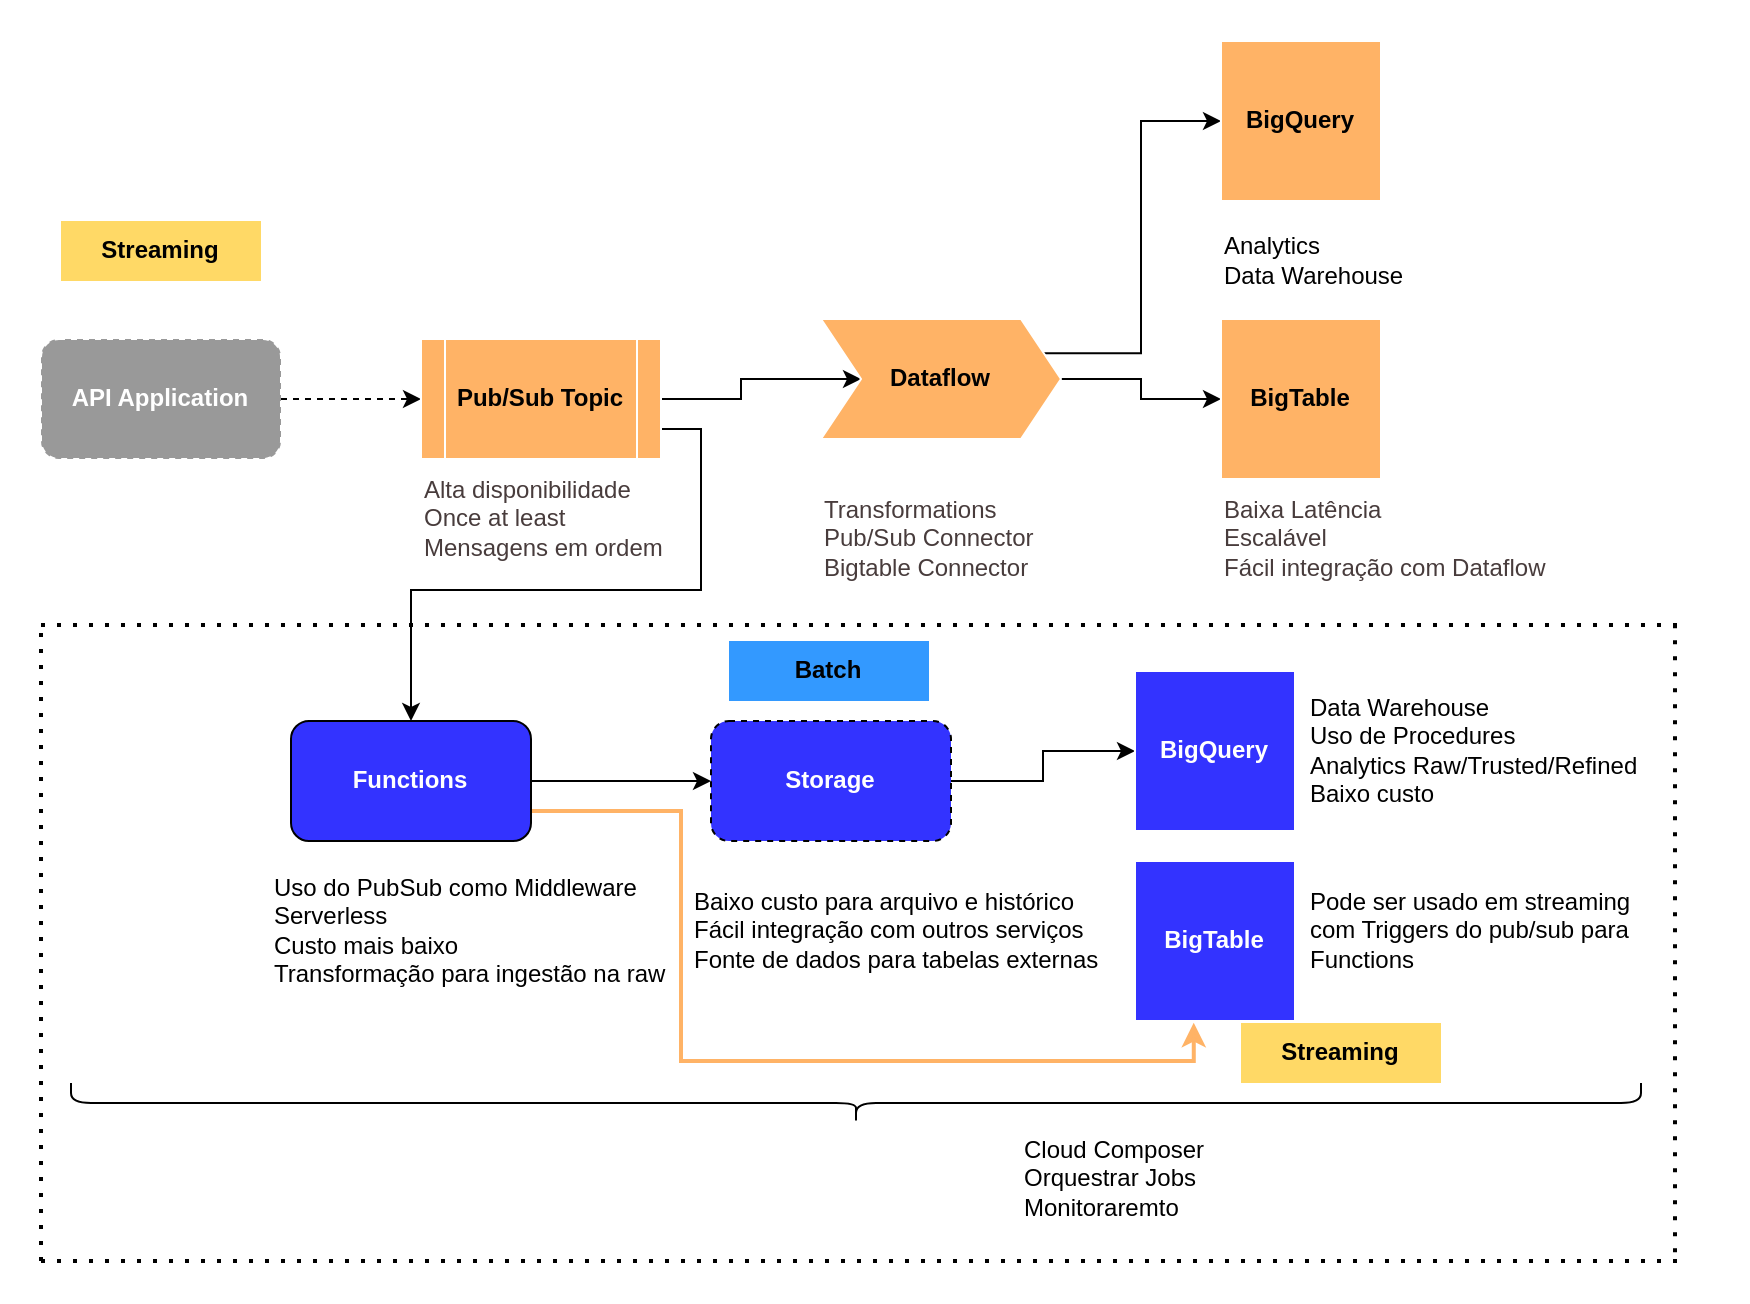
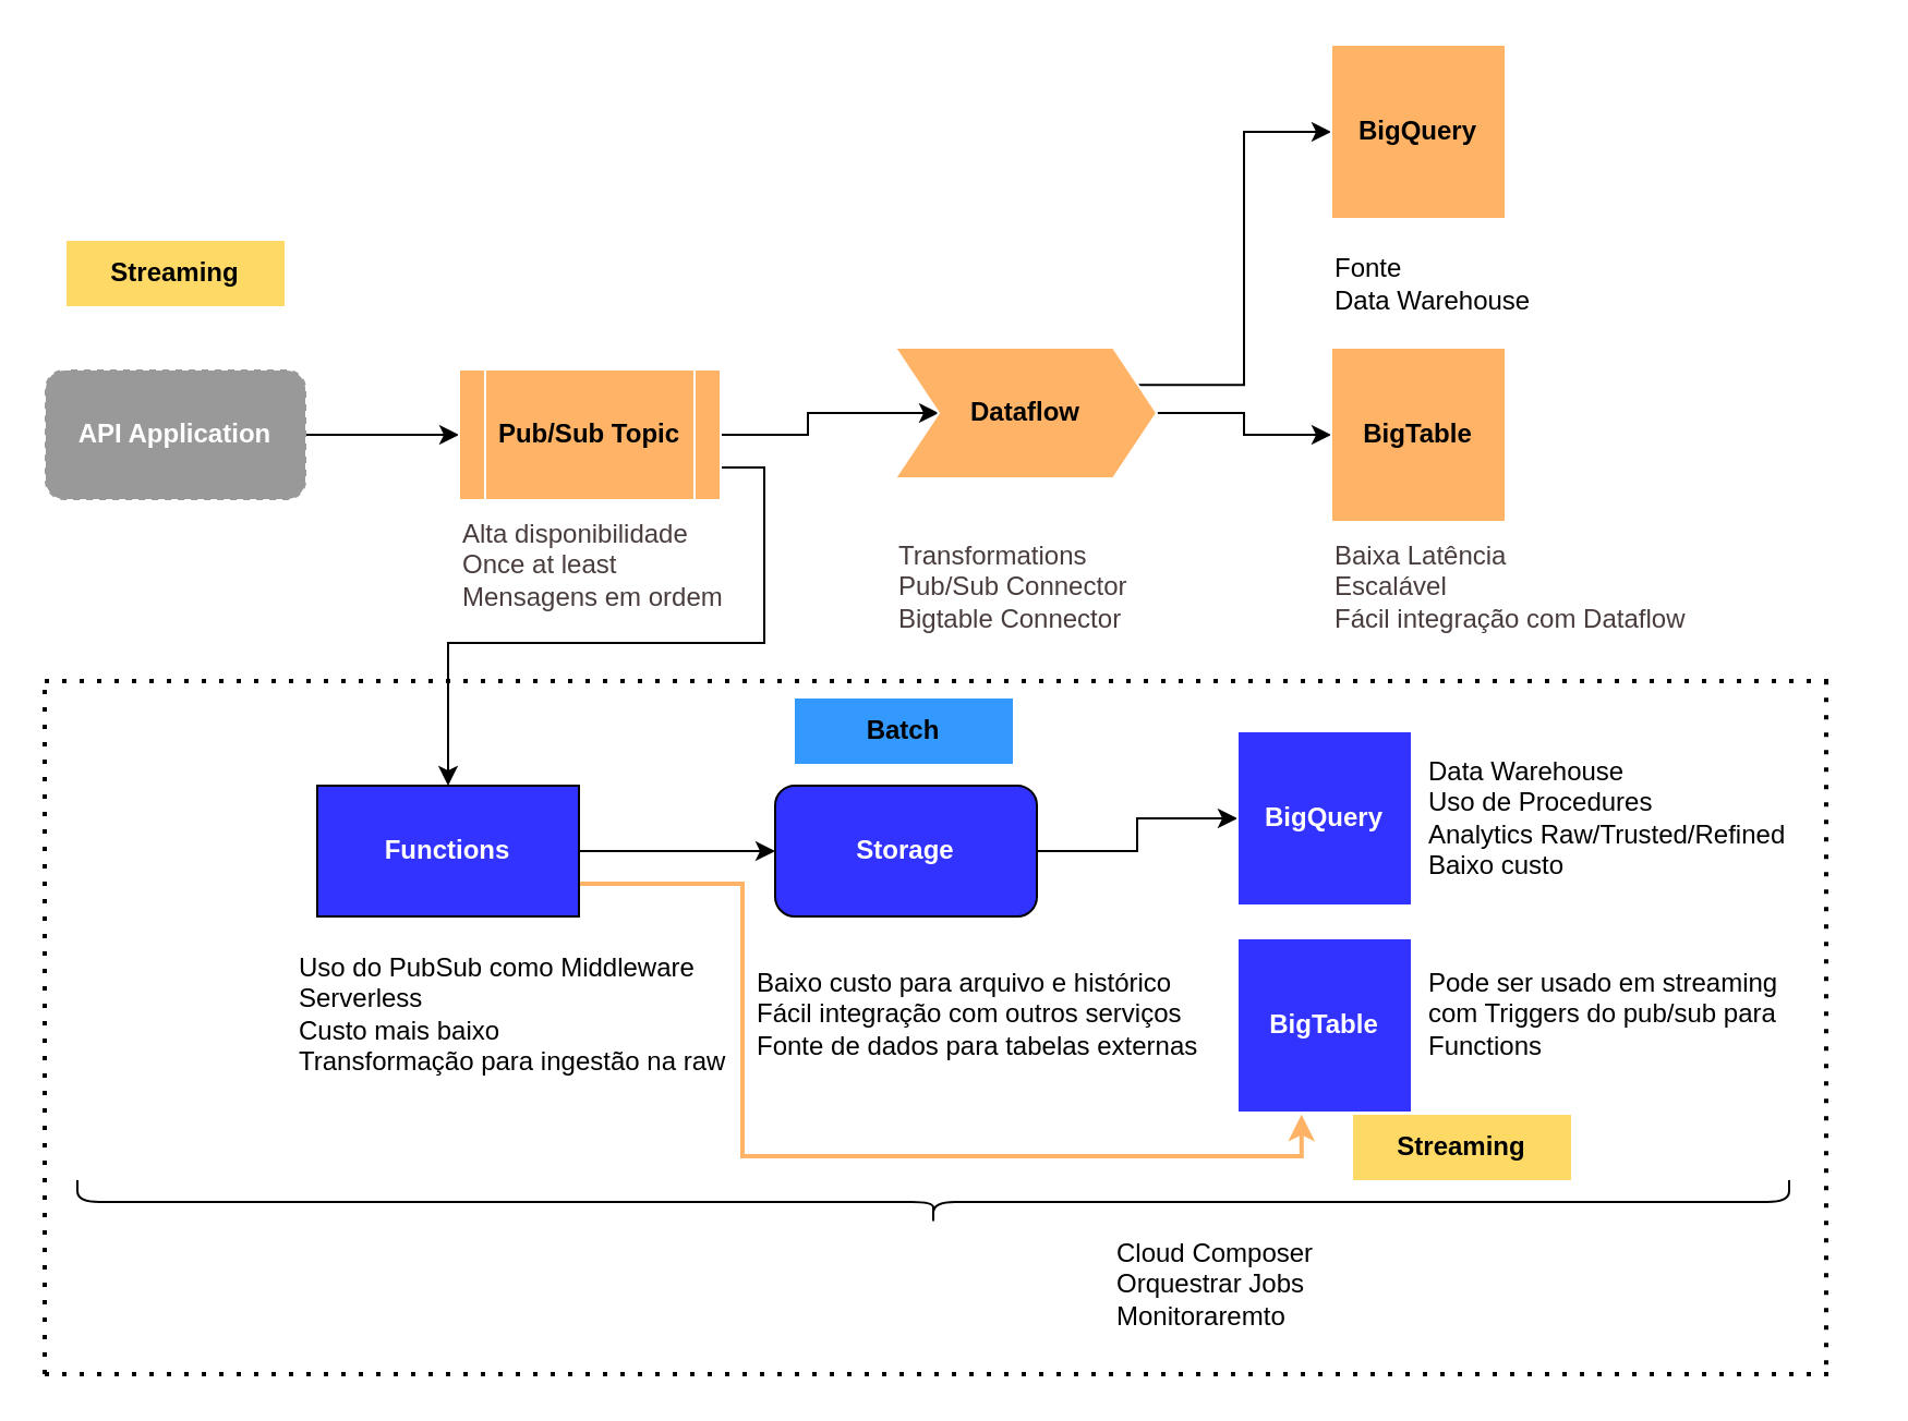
- <mxCell id="15" value="&lt;div style=&quot;&quot;&gt;&lt;span style=&quot;color: rgb(0, 0, 0); background-color: initial;&quot;&gt;Analytics&lt;/span&gt;&lt;/div&gt;&lt;font color=&quot;#000000&quot;&gt;&lt;div style=&quot;&quot;&gt;&lt;span style=&quot;background-color: initial;&quot;&gt;Data Warehouse&lt;/span&gt;&lt;/div&gt;&lt;/font&gt;" style="text;html=1;align=left;verticalAlign=middle;resizable=0;points=[];autosize=1;strokeColor=none;fillColor=none;fontColor=#FFFFFF;" vertex="1" parent="1"><mxGeometry x="610" y="110" width="110" height="40" as="geometry" /></mxCell>
+ <mxCell id="15" value="&lt;div style=&quot;&quot;&gt;&lt;span style=&quot;color: rgb(0, 0, 0); background-color: initial;&quot;&gt;Fonte&lt;/span&gt;&lt;/div&gt;&lt;font color=&quot;#000000&quot;&gt;&lt;div style=&quot;&quot;&gt;&lt;span style=&quot;background-color: initial;&quot;&gt;Data Warehouse&lt;/span&gt;&lt;/div&gt;&lt;/font&gt;" style="text;html=1;align=left;verticalAlign=middle;resizable=0;points=[];autosize=1;strokeColor=none;fillColor=none;fontColor=#FFFFFF;" vertex="1" parent="1"><mxGeometry x="610" y="110" width="110" height="40" as="geometry" /></mxCell>
- <mxCell id="2" style="edgeStyle=orthogonalEdgeStyle;rounded=0;orthogonalLoop=1;jettySize=auto;html=1;exitX=1;exitY=0.5;exitDx=0;exitDy=0;entryX=0;entryY=0.5;entryDx=0;entryDy=0;fontColor=#483c3c;dashed=1;" edge="1" parent="1" source="3" target="6"><mxGeometry relative="1" as="geometry" /></mxCell>
+ <mxCell id="2" style="edgeStyle=orthogonalEdgeStyle;rounded=0;orthogonalLoop=1;jettySize=auto;html=1;exitX=1;exitY=0.5;exitDx=0;exitDy=0;entryX=0;entryY=0.5;entryDx=0;entryDy=0;fontColor=#483c3c;" edge="1" parent="1" source="3" target="6"><mxGeometry relative="1" as="geometry" /></mxCell>
- <mxCell id="19" value="Functions" style="rounded=1;whiteSpace=wrap;html=1;labelBackgroundColor=#3333FF;strokeColor=#000000;fontColor=#FFFFFF;fillColor=#3333FF;fontStyle=1" vertex="1" parent="1"><mxGeometry x="145" y="360" width="120" height="60" as="geometry" /></mxCell>
+ <mxCell id="19" value="Functions" style="whiteSpace=wrap;html=1;labelBackgroundColor=#3333FF;strokeColor=#000000;fontColor=#FFFFFF;fillColor=#3333FF;fontStyle=1;rounded=0;" vertex="1" parent="1"><mxGeometry x="145" y="360" width="120" height="60" as="geometry" /></mxCell>
- <mxCell id="21" value="Storage" style="rounded=1;whiteSpace=wrap;html=1;labelBackgroundColor=#3333FF;strokeColor=#000000;fontColor=#FFFFFF;fillColor=#3333FF;fontStyle=1;dashed=1;" vertex="1" parent="1"><mxGeometry x="355" y="360" width="120" height="60" as="geometry" /></mxCell>
+ <mxCell id="21" value="Storage" style="rounded=1;whiteSpace=wrap;html=1;labelBackgroundColor=#3333FF;strokeColor=#000000;fontColor=#FFFFFF;fillColor=#3333FF;fontStyle=1" vertex="1" parent="1"><mxGeometry x="355" y="360" width="120" height="60" as="geometry" /></mxCell>
